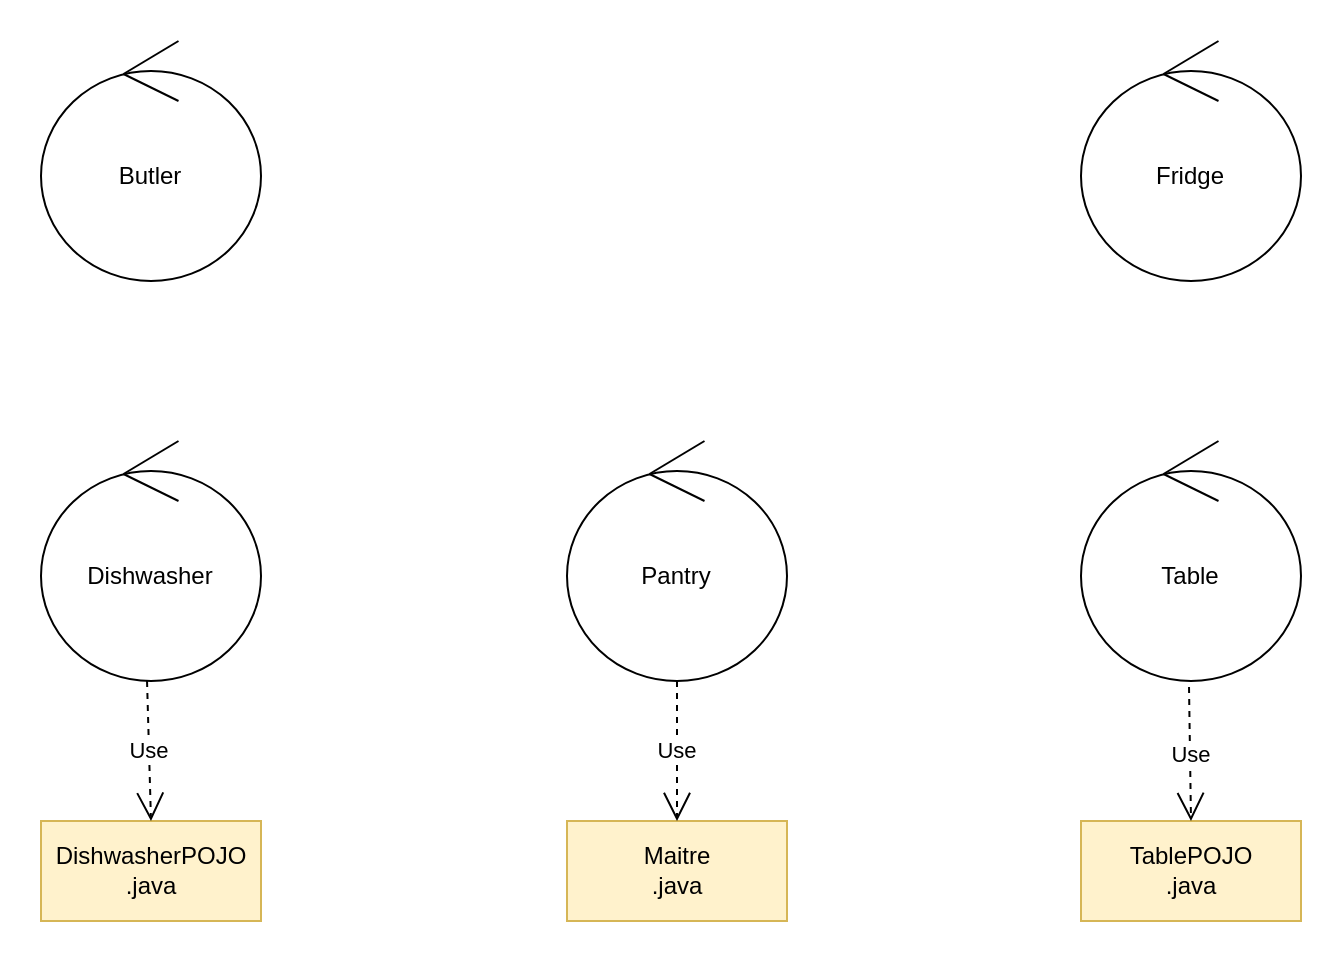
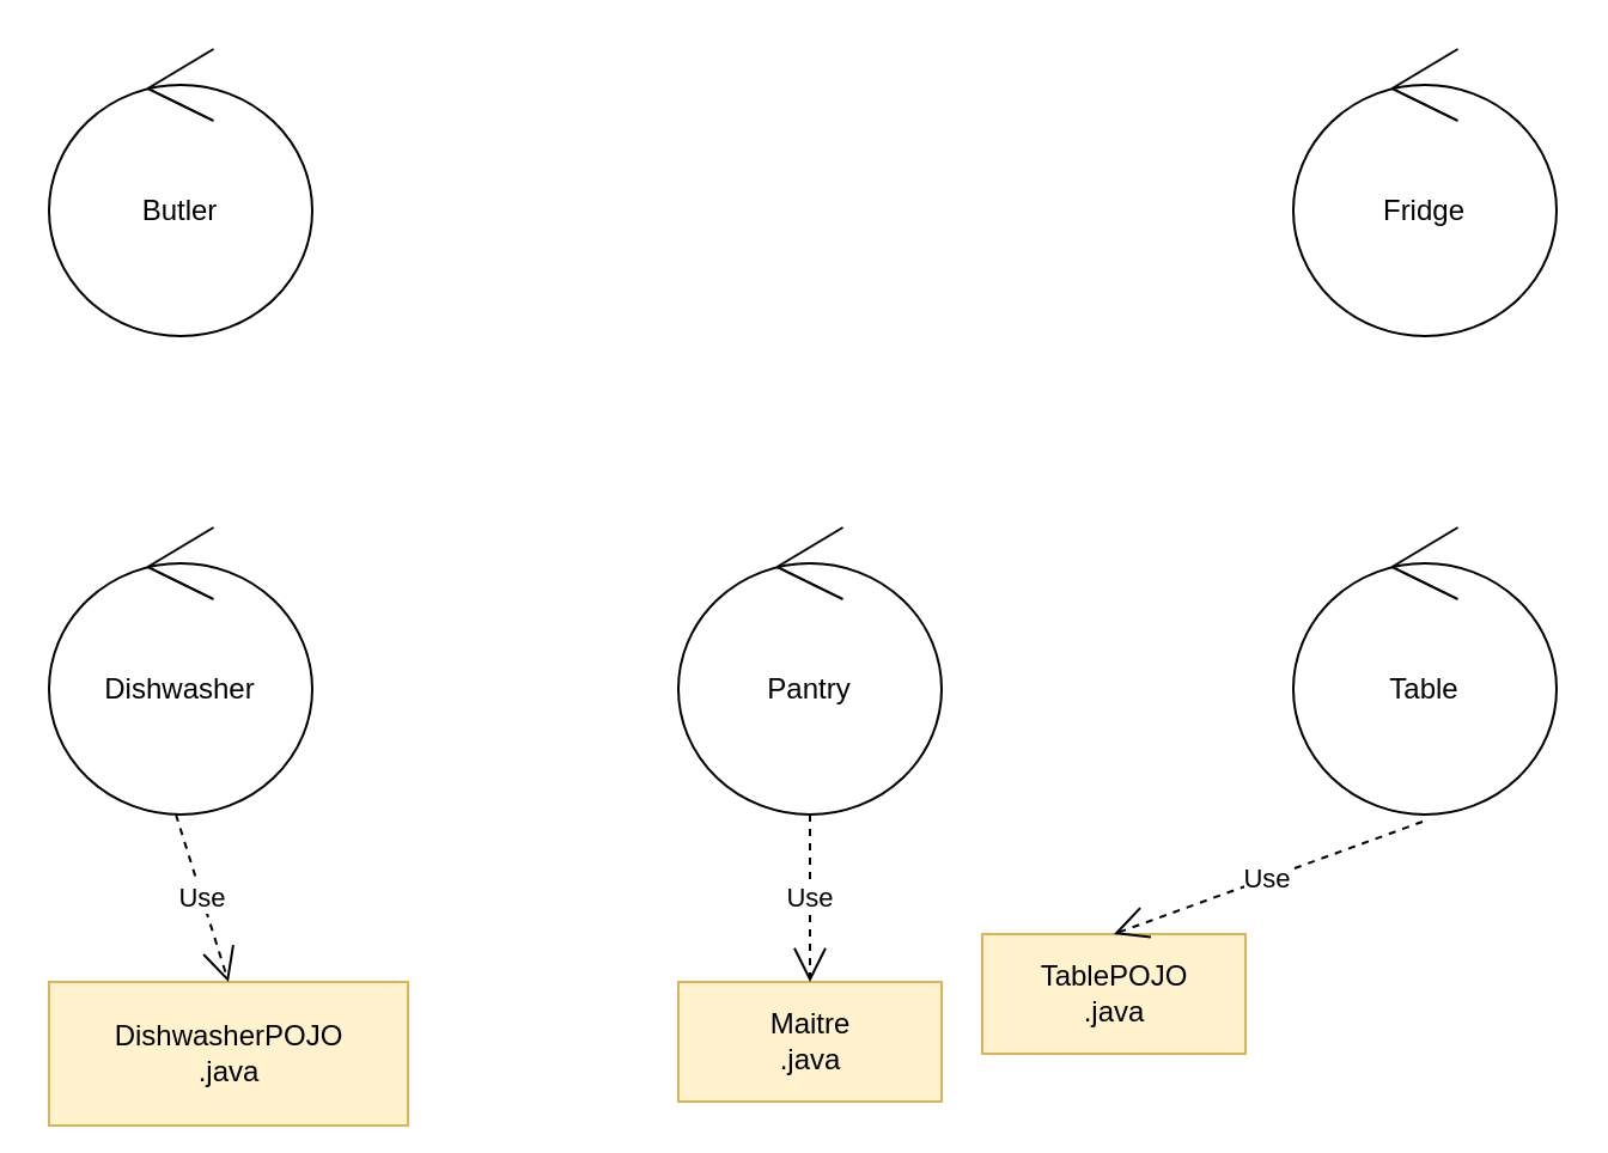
- <mxCell id="7" value="DishwasherPOJO&lt;br&gt;.java" style="html=1;fillColor=#fff2cc;strokeColor=#d6b656;" vertex="1" parent="1"><mxGeometry x="20" y="410" width="110" height="50" as="geometry" /></mxCell>
+ <mxCell id="7" value="DishwasherPOJO&lt;br&gt;.java" style="html=1;fillColor=#fff2cc;strokeColor=#d6b656;" vertex="1" parent="1"><mxGeometry x="20" y="410" width="150" height="60" as="geometry" /></mxCell>
- <mxCell id="9" value="TablePOJO&lt;br&gt;.java" style="html=1;fillColor=#fff2cc;strokeColor=#d6b656;" vertex="1" parent="1"><mxGeometry x="540" y="410" width="110" height="50" as="geometry" /></mxCell>
+ <mxCell id="9" value="TablePOJO&lt;br&gt;.java" style="html=1;fillColor=#fff2cc;strokeColor=#d6b656;" vertex="1" parent="1"><mxGeometry x="410" y="390" width="110" height="50" as="geometry" /></mxCell>
